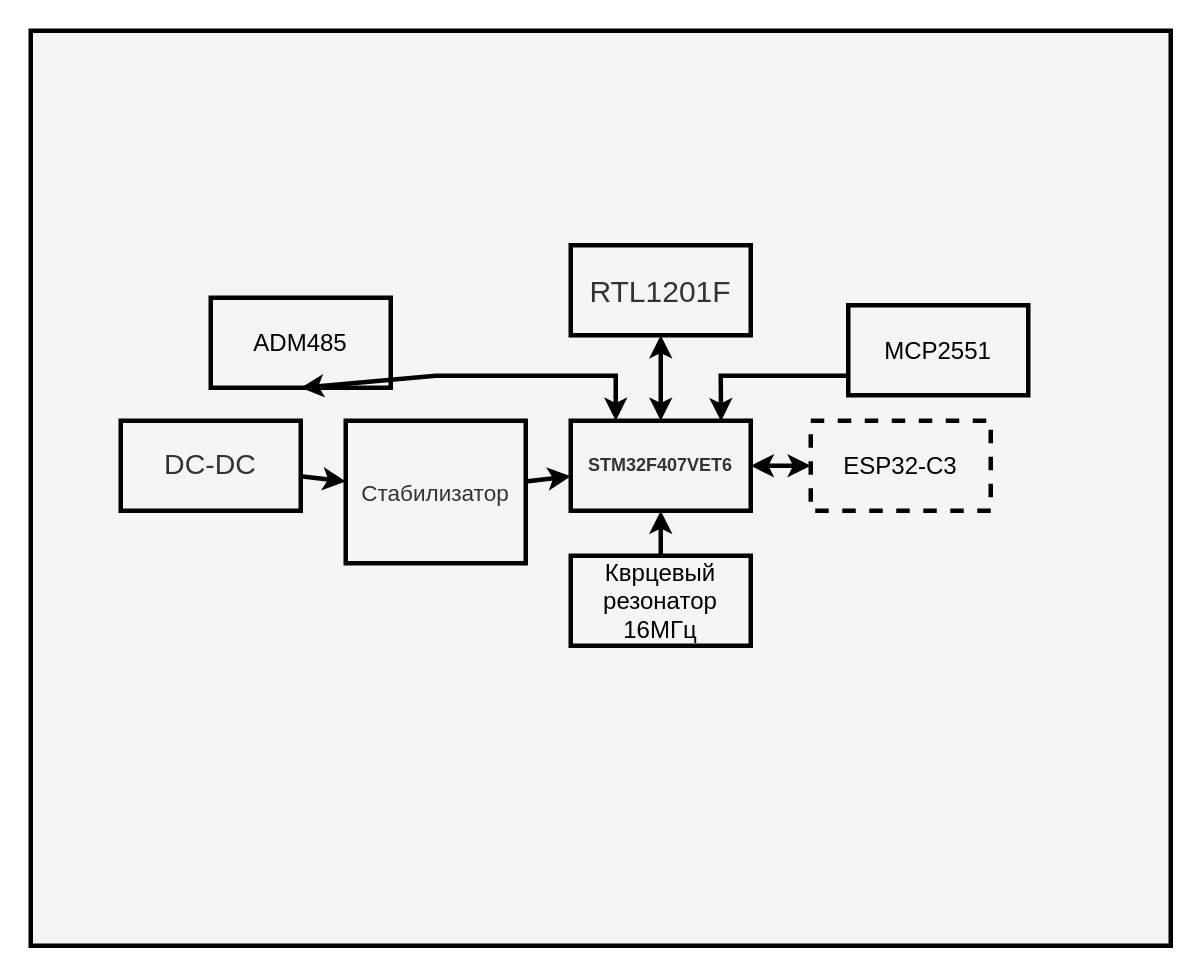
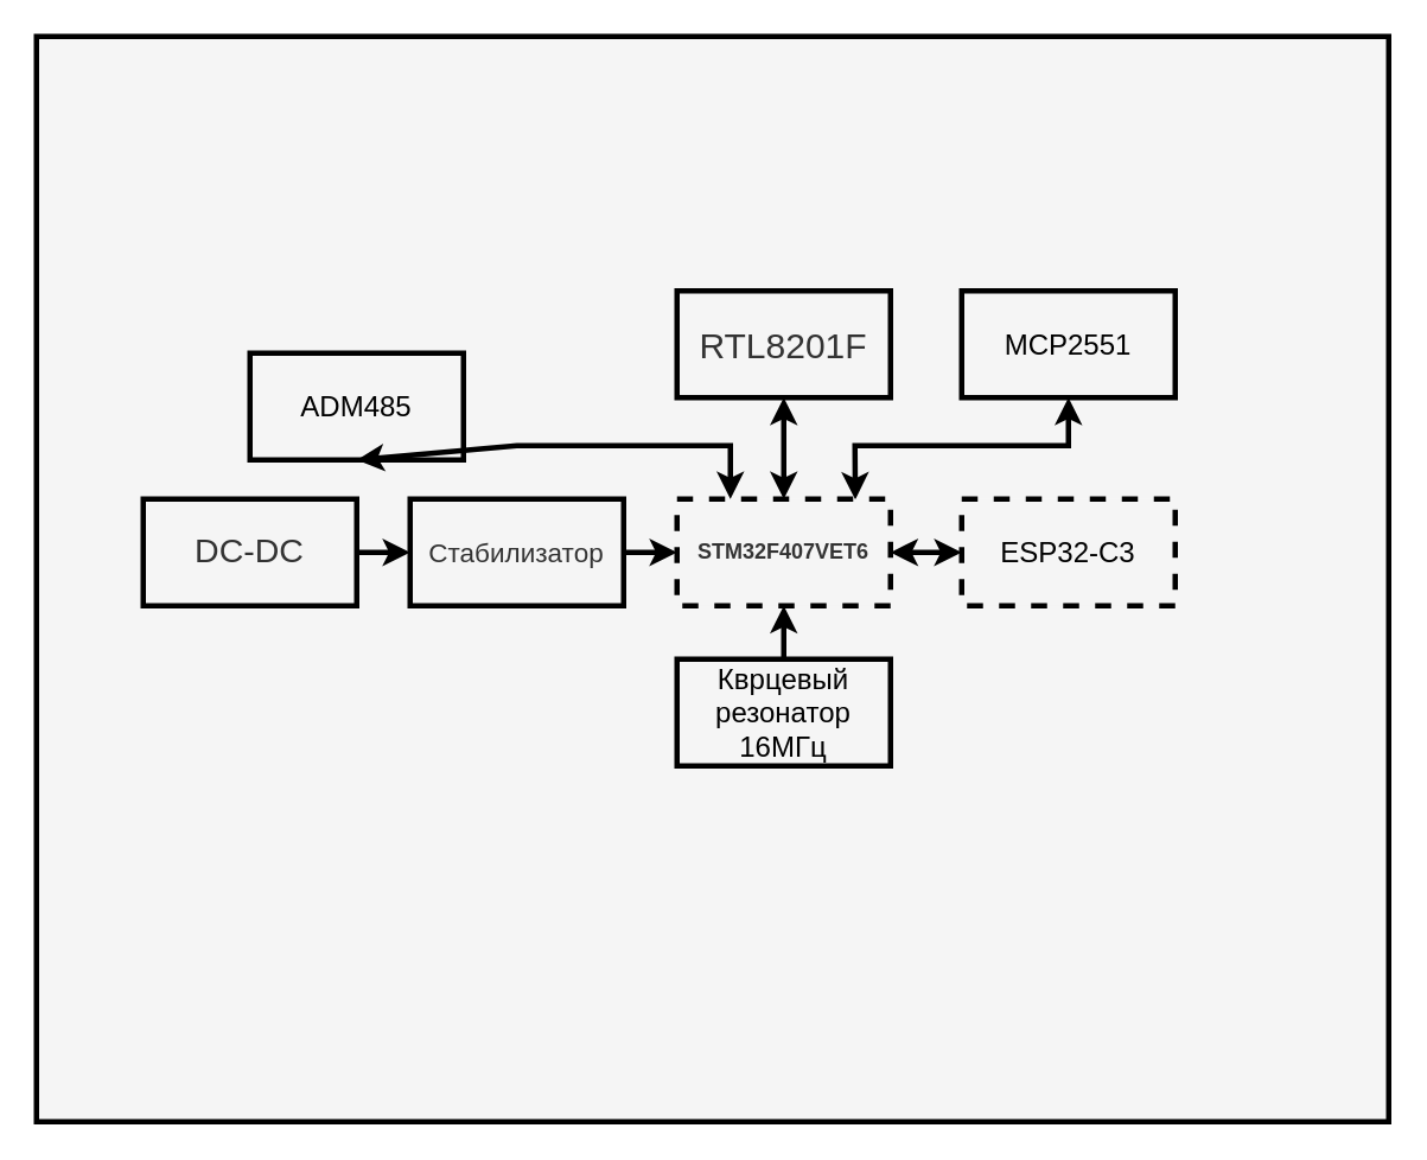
- <mxCell id="8" value="&lt;span style=&quot;font-size: 20px;&quot;&gt;RTL1201F&lt;/span&gt;" style="rounded=0;whiteSpace=wrap;html=1;fillColor=#f5f5f5;fontColor=#333333;strokeColor=#000000;strokeWidth=3;" parent="1" vertex="1"><mxGeometry x="380" y="163" width="120" height="60" as="geometry" /></mxCell>
+ <mxCell id="8" value="&lt;span style=&quot;font-size: 20px;&quot;&gt;RTL8201F&lt;/span&gt;" style="rounded=0;whiteSpace=wrap;html=1;fillColor=#f5f5f5;fontColor=#333333;strokeColor=#000000;strokeWidth=3;" parent="1" vertex="1"><mxGeometry x="380" y="163" width="120" height="60" as="geometry" /></mxCell>
- <mxCell id="14" value="&lt;font color=&quot;#000000&quot;&gt;&lt;span style=&quot;font-size: 16px;&quot;&gt;MCP2551&lt;br&gt;&lt;/span&gt;&lt;/font&gt;" style="rounded=0;whiteSpace=wrap;html=1;fillColor=#f5f5f5;fontColor=#333333;strokeColor=#000000;strokeWidth=3;" vertex="1" parent="1"><mxGeometry x="565" y="203" width="120" height="60" as="geometry" /></mxCell>
+ <mxCell id="14" value="&lt;font color=&quot;#000000&quot;&gt;&lt;span style=&quot;font-size: 16px;&quot;&gt;MCP2551&lt;br&gt;&lt;/span&gt;&lt;/font&gt;" style="rounded=0;whiteSpace=wrap;html=1;fillColor=#f5f5f5;fontColor=#333333;strokeColor=#000000;strokeWidth=3;" vertex="1" parent="1"><mxGeometry x="540" y="163" width="120" height="60" as="geometry" /></mxCell>
- <mxCell id="7" value="&lt;b&gt;STM32F407VET6&lt;/b&gt;" style="rounded=0;whiteSpace=wrap;html=1;fillColor=#f5f5f5;fontColor=#333333;strokeColor=#000000;strokeWidth=3;" parent="1" vertex="1"><mxGeometry x="380" y="280" width="120" height="60" as="geometry" /></mxCell>
+ <mxCell id="7" value="&lt;b&gt;STM32F407VET6&lt;/b&gt;" style="rounded=0;whiteSpace=wrap;html=1;fillColor=#f5f5f5;fontColor=#333333;strokeColor=#000000;strokeWidth=3;dashed=1;" parent="1" vertex="1"><mxGeometry x="380" y="280" width="120" height="60" as="geometry" /></mxCell>
- <mxCell id="16" value="&lt;font style=&quot;font-size: 15px;&quot;&gt;Стабилизатор&lt;/font&gt;" style="rounded=0;whiteSpace=wrap;html=1;fillColor=#f5f5f5;fontColor=#333333;strokeColor=#000000;strokeWidth=3;" vertex="1" parent="1"><mxGeometry x="230" y="280" width="120" height="95" as="geometry" /></mxCell>
+ <mxCell id="16" value="&lt;font style=&quot;font-size: 15px;&quot;&gt;Стабилизатор&lt;/font&gt;" style="rounded=0;whiteSpace=wrap;html=1;fillColor=#f5f5f5;fontColor=#333333;strokeColor=#000000;strokeWidth=3;" vertex="1" parent="1"><mxGeometry x="230" y="280" width="120" height="60" as="geometry" /></mxCell>
